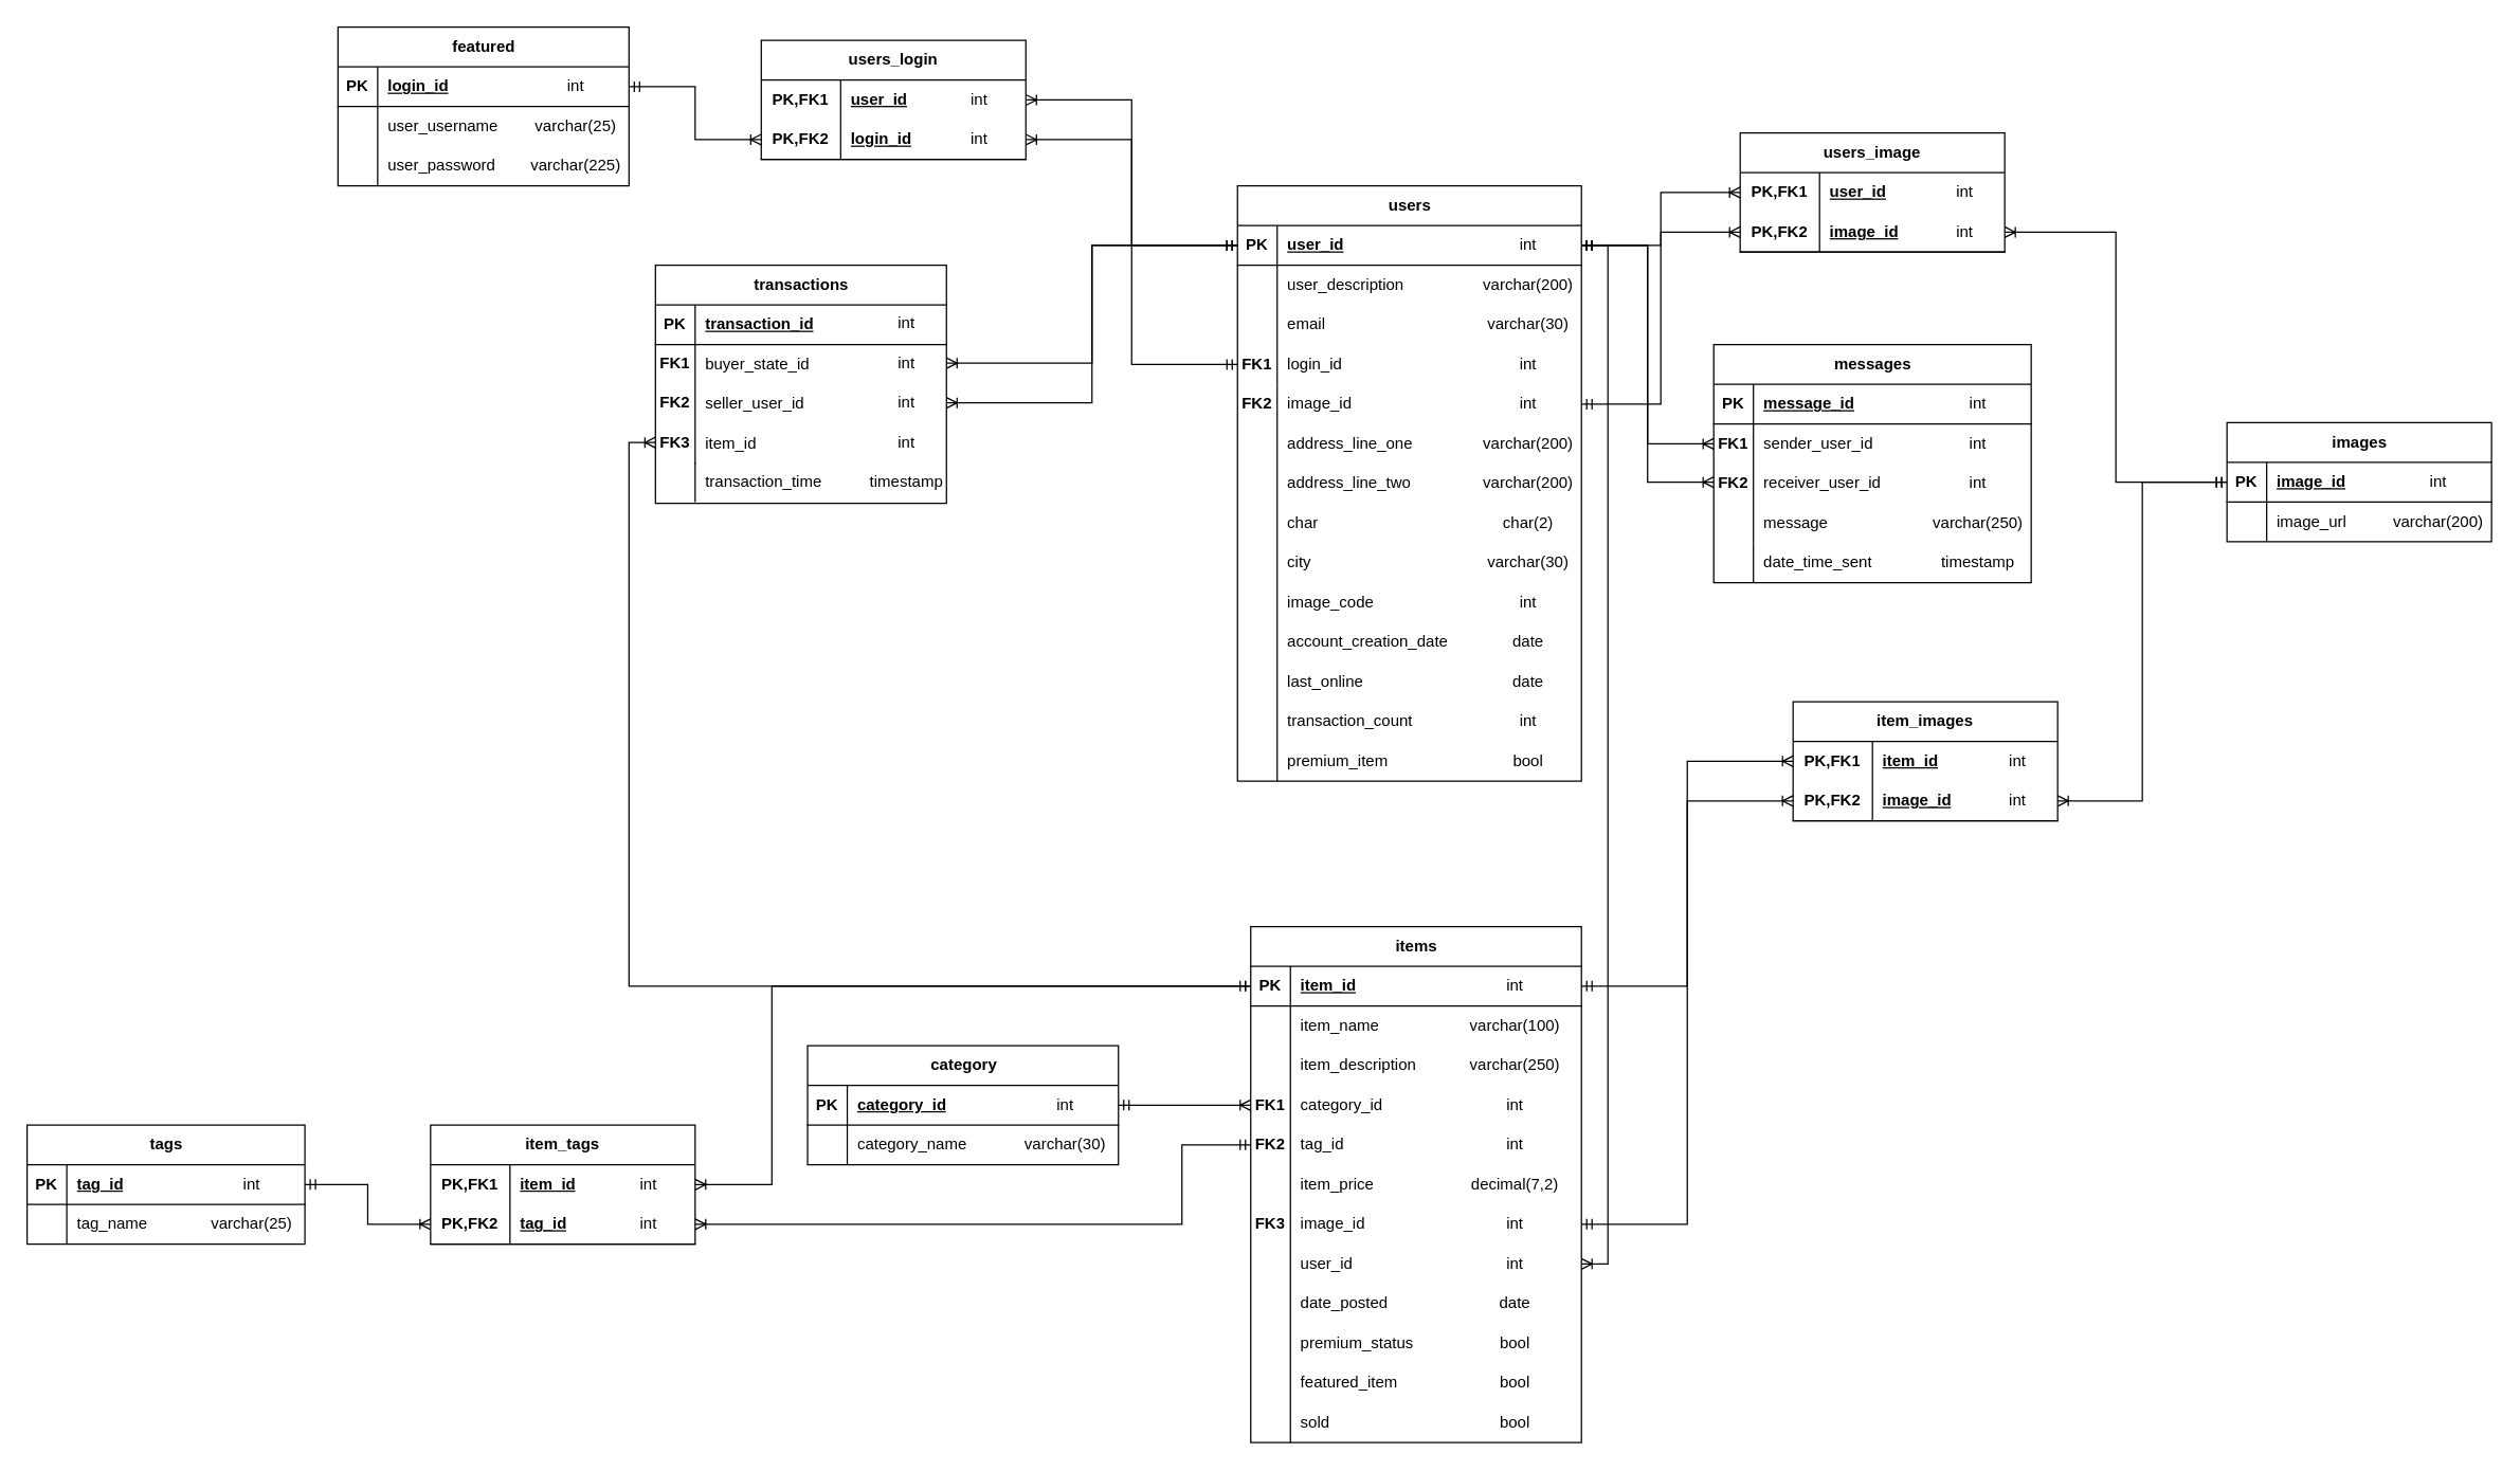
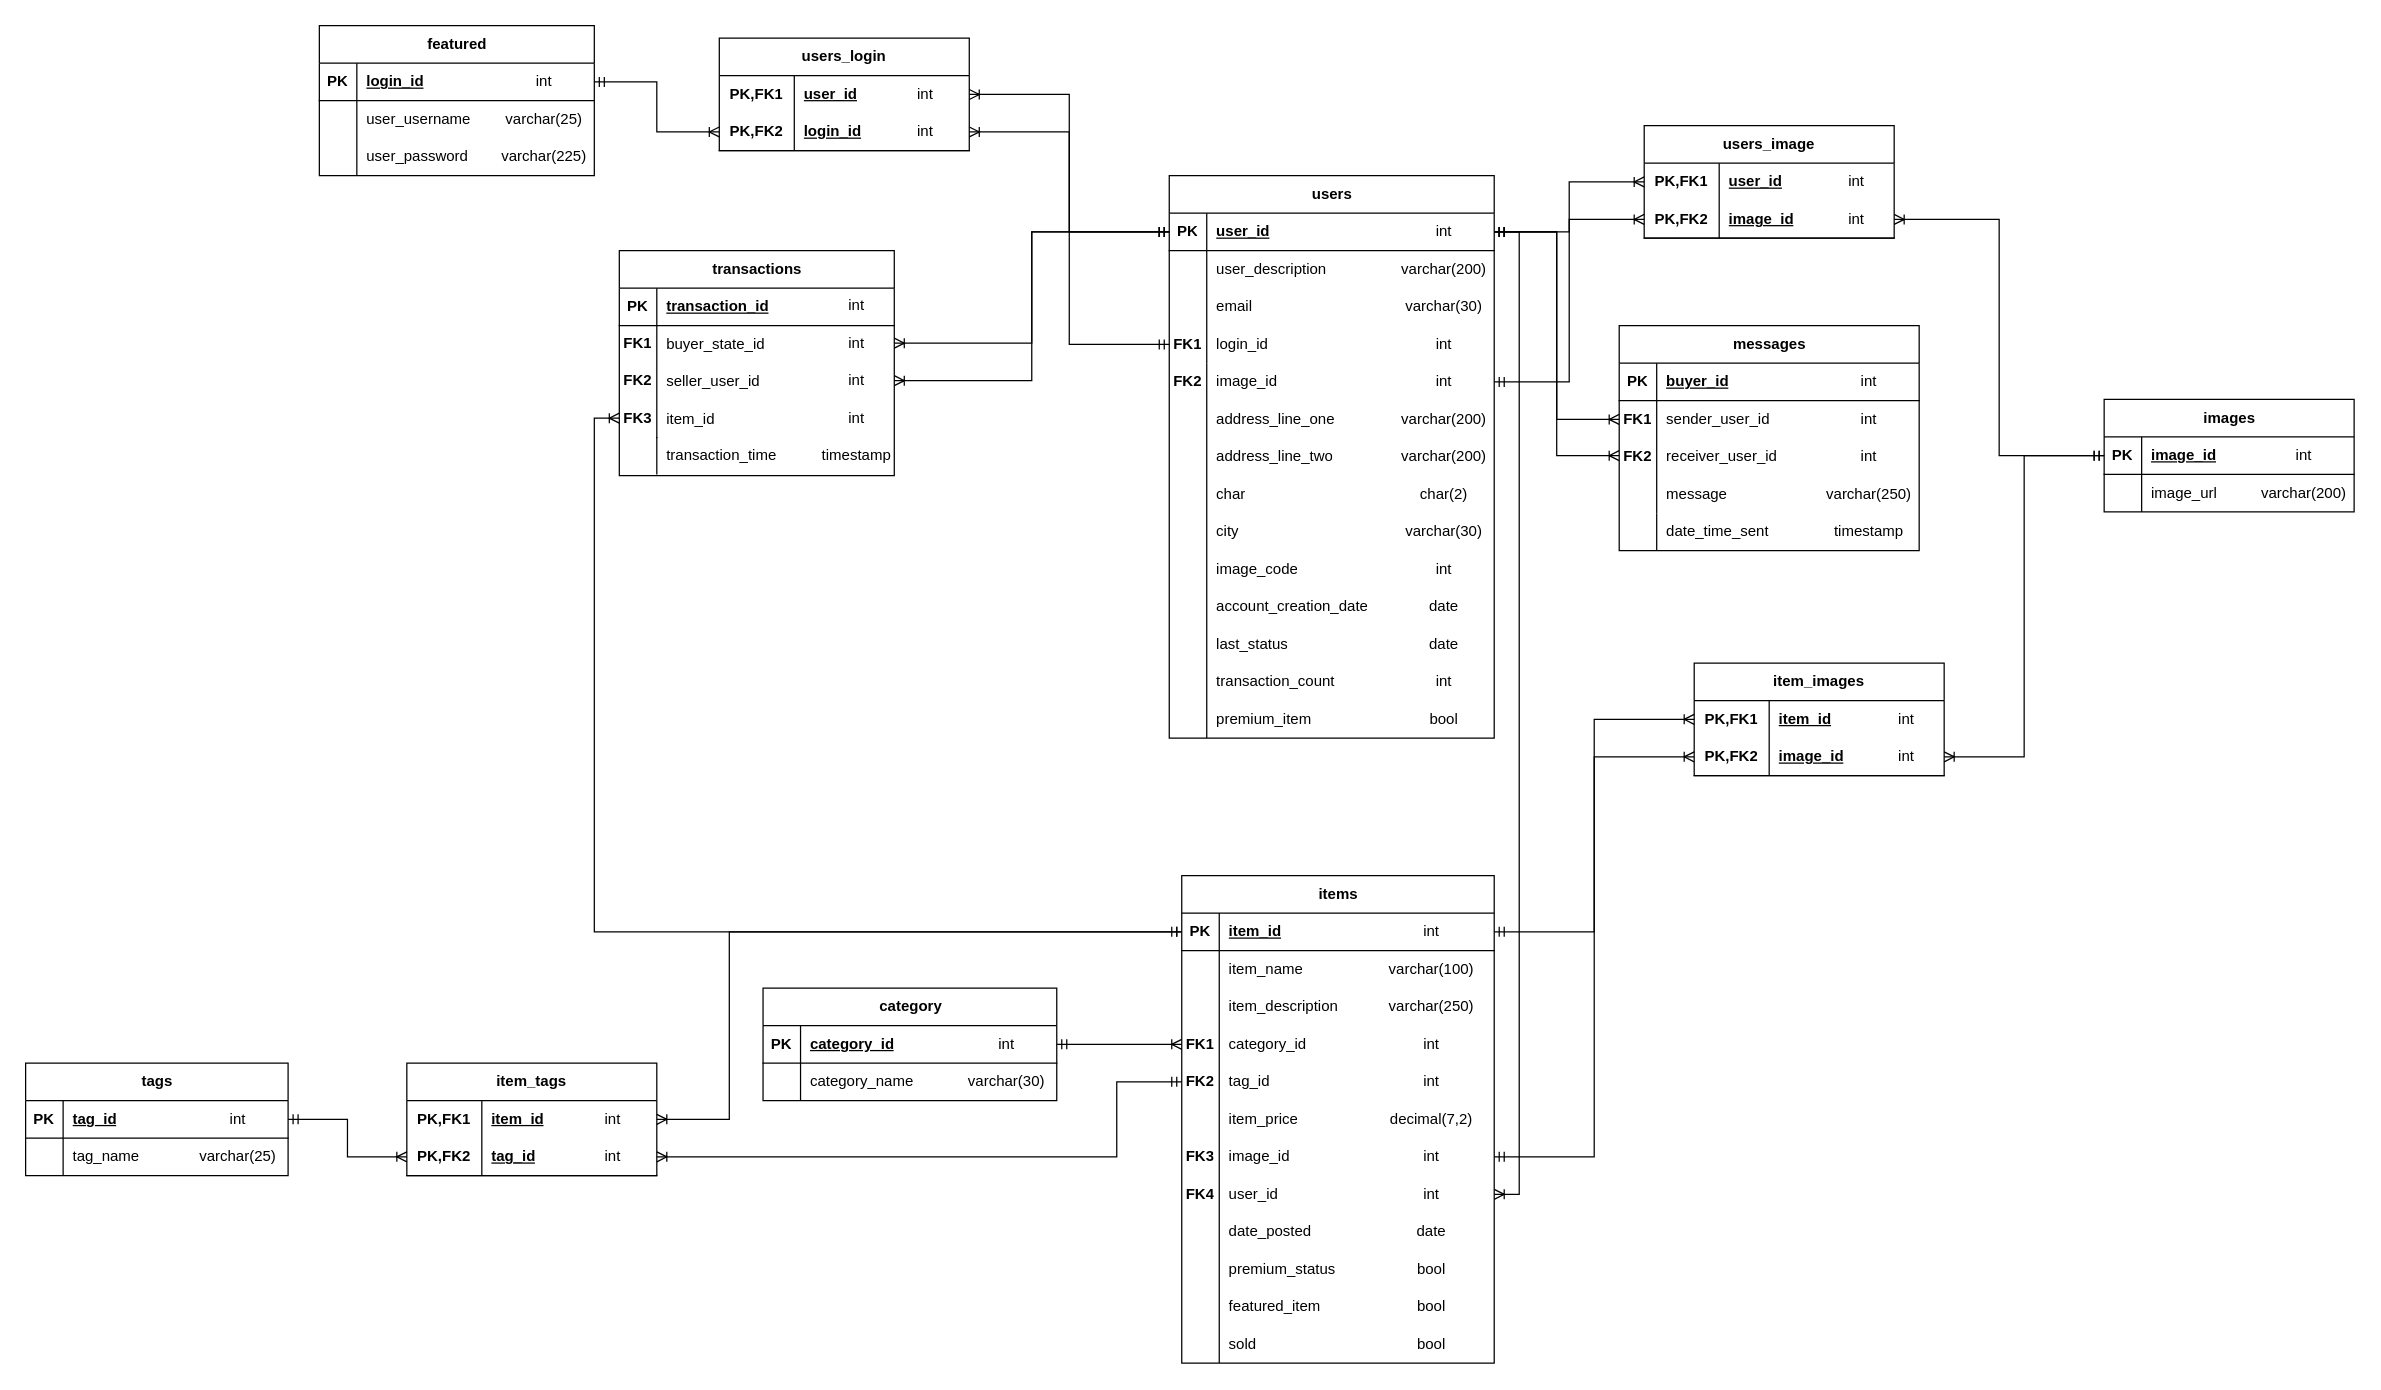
- <mxCell id="134" value="message_id" style="shape=partialRectangle;connectable=0;fillColor=none;top=0;left=0;bottom=0;right=0;align=left;spacingLeft=6;fontStyle=5;overflow=hidden;whiteSpace=wrap;html=1;" parent="132" vertex="1"><mxGeometry x="30" width="210" height="30" as="geometry"><mxRectangle width="210" height="30" as="alternateBounds" /></mxGeometry></mxCell>
+ <mxCell id="134" value="buyer_id" style="shape=partialRectangle;connectable=0;fillColor=none;top=0;left=0;bottom=0;right=0;align=left;spacingLeft=6;fontStyle=5;overflow=hidden;whiteSpace=wrap;html=1;" parent="132" vertex="1"><mxGeometry x="30" width="210" height="30" as="geometry"><mxRectangle width="210" height="30" as="alternateBounds" /></mxGeometry></mxCell>
- <mxCell id="42" value="last_online" style="shape=partialRectangle;connectable=0;fillColor=none;top=0;left=0;bottom=0;right=0;align=left;spacingLeft=6;overflow=hidden;whiteSpace=wrap;html=1;" parent="1" vertex="1"><mxGeometry x="965" y="500" width="200" height="30" as="geometry"><mxRectangle width="200" height="30" as="alternateBounds" /></mxGeometry></mxCell>
+ <mxCell id="42" value="last_status" style="shape=partialRectangle;connectable=0;fillColor=none;top=0;left=0;bottom=0;right=0;align=left;spacingLeft=6;overflow=hidden;whiteSpace=wrap;html=1;" parent="1" vertex="1"><mxGeometry x="965" y="500" width="200" height="30" as="geometry"><mxRectangle width="200" height="30" as="alternateBounds" /></mxGeometry></mxCell>
+ <mxCell id="94" value="FK4" style="shape=partialRectangle;connectable=0;fillColor=none;top=0;left=0;bottom=0;right=0;fontStyle=1;overflow=hidden;whiteSpace=wrap;html=1;" parent="1" vertex="1"><mxGeometry x="945" y="940" width="30" height="30" as="geometry"><mxRectangle width="30" height="30" as="alternateBounds" /></mxGeometry></mxCell>
